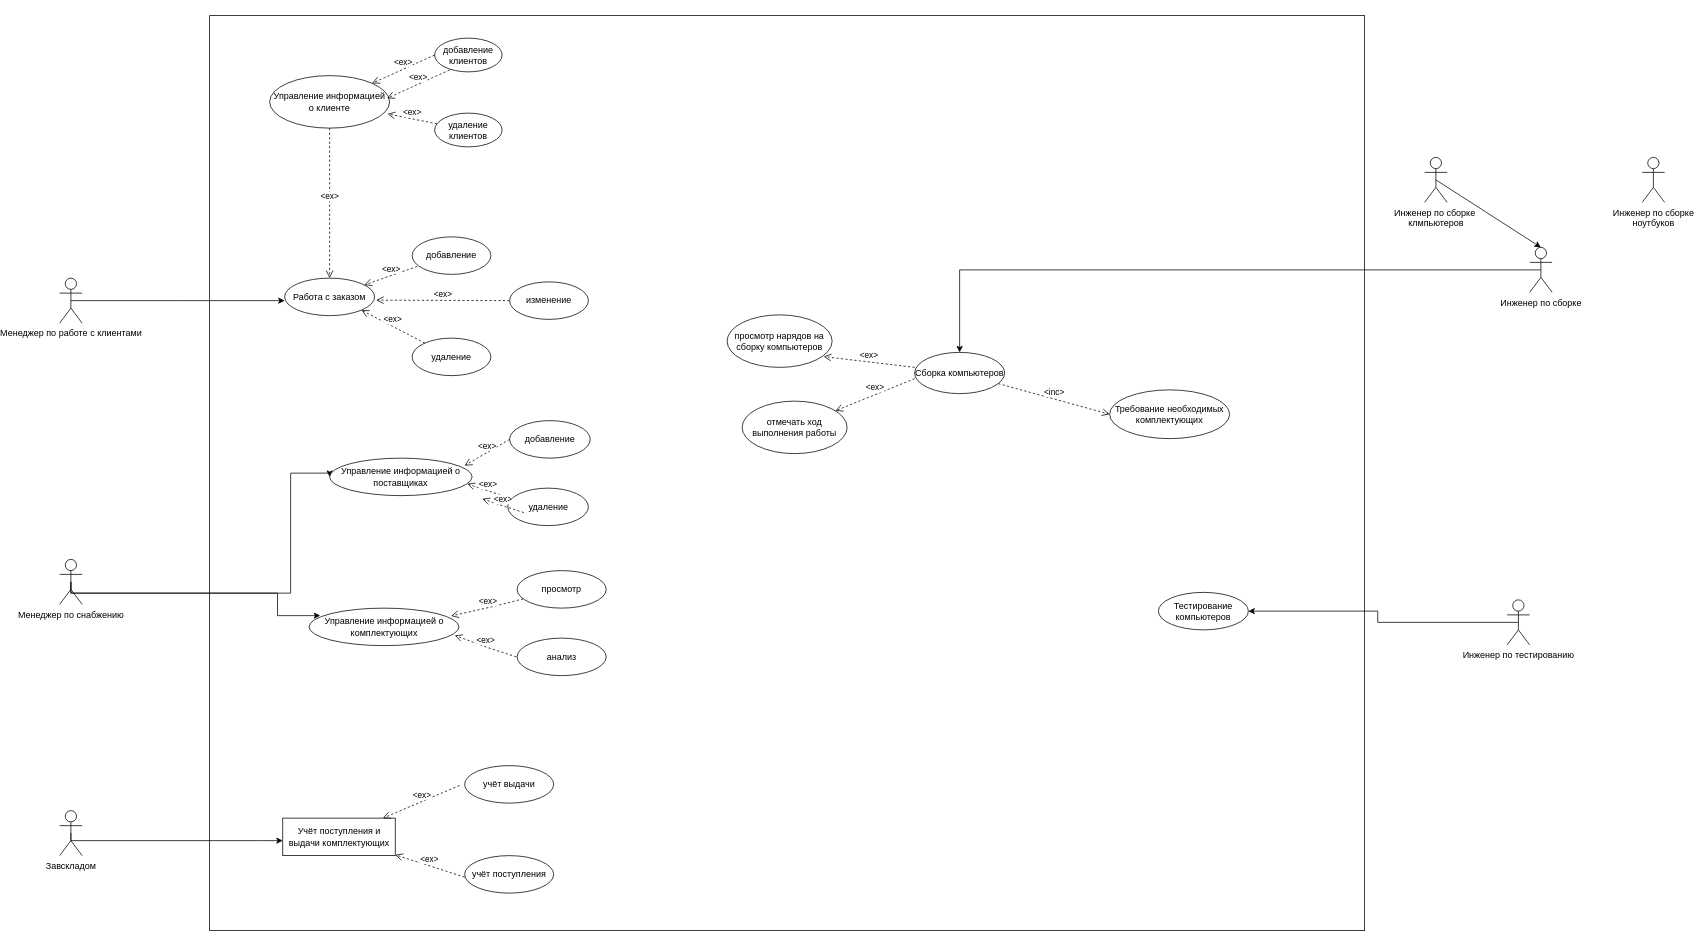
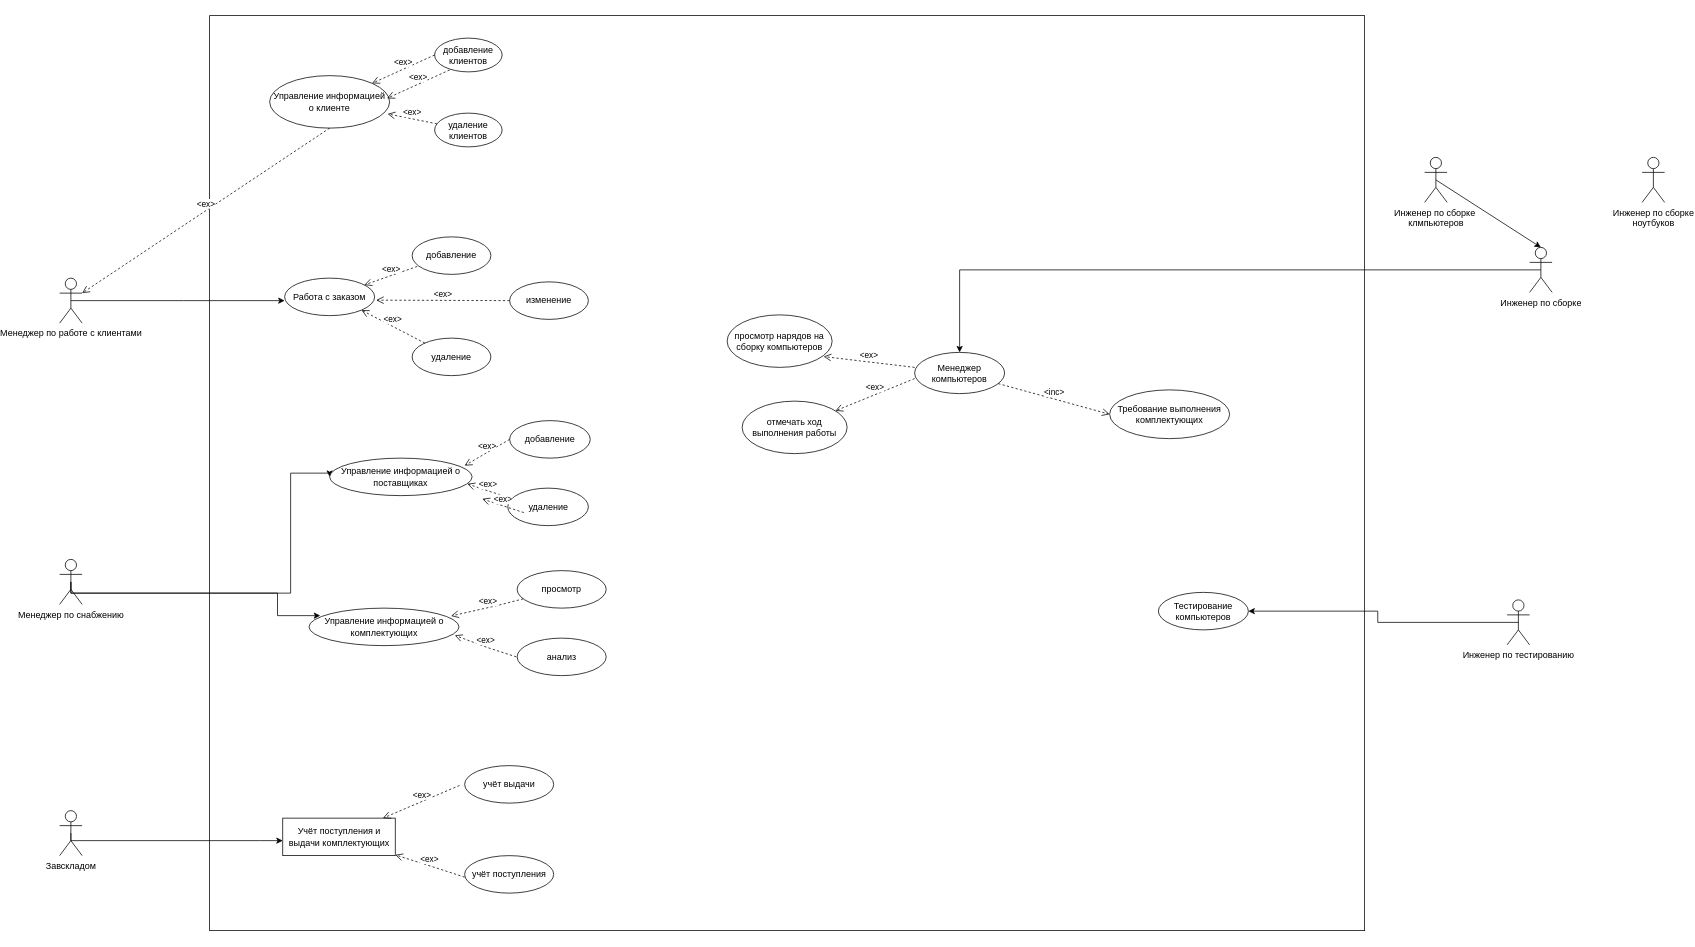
- <mxCell id="26" value="&amp;lt;ex&amp;gt;" style="html=1;verticalAlign=bottom;endArrow=open;dashed=1;endSize=8;rounded=0;entryX=0.5;entryY=0;entryDx=0;entryDy=0;exitX=0.5;exitY=1;exitDx=0;exitDy=0;" parent="1" source="6" target="5" edge="1"><mxGeometry relative="1" as="geometry"><mxPoint x="370" y="260" as="sourcePoint" /><mxPoint x="400" y="340" as="targetPoint" /></mxGeometry></mxCell>
+ <mxCell id="26" value="&amp;lt;ex&amp;gt;" style="html=1;verticalAlign=bottom;endArrow=open;dashed=1;endSize=8;rounded=0;exitX=0.5;exitY=1;exitDx=0;exitDy=0;" parent="1" source="6" target="4" edge="1"><mxGeometry relative="1" as="geometry"><mxPoint x="370" y="260" as="sourcePoint" /><mxPoint x="400" y="340" as="targetPoint" /></mxGeometry></mxCell>
- <mxCell id="20" value="Сборка компьютеров" style="ellipse;whiteSpace=wrap;html=1;" parent="1" vertex="1"><mxGeometry x="1160" y="469" width="120" height="55" as="geometry" /></mxCell>
+ <mxCell id="20" value="Менеджер компьютеров" style="ellipse;whiteSpace=wrap;html=1;" parent="1" vertex="1"><mxGeometry x="1160" y="469" width="120" height="55" as="geometry" /></mxCell>
- <mxCell id="21" value="Требование необходимых комплектующих" style="ellipse;whiteSpace=wrap;html=1;" parent="1" vertex="1"><mxGeometry x="1420" y="519" width="160" height="65" as="geometry" /></mxCell>
+ <mxCell id="21" value="Требование выполнения комплектующих" style="ellipse;whiteSpace=wrap;html=1;" parent="1" vertex="1"><mxGeometry x="1420" y="519" width="160" height="65" as="geometry" /></mxCell>
